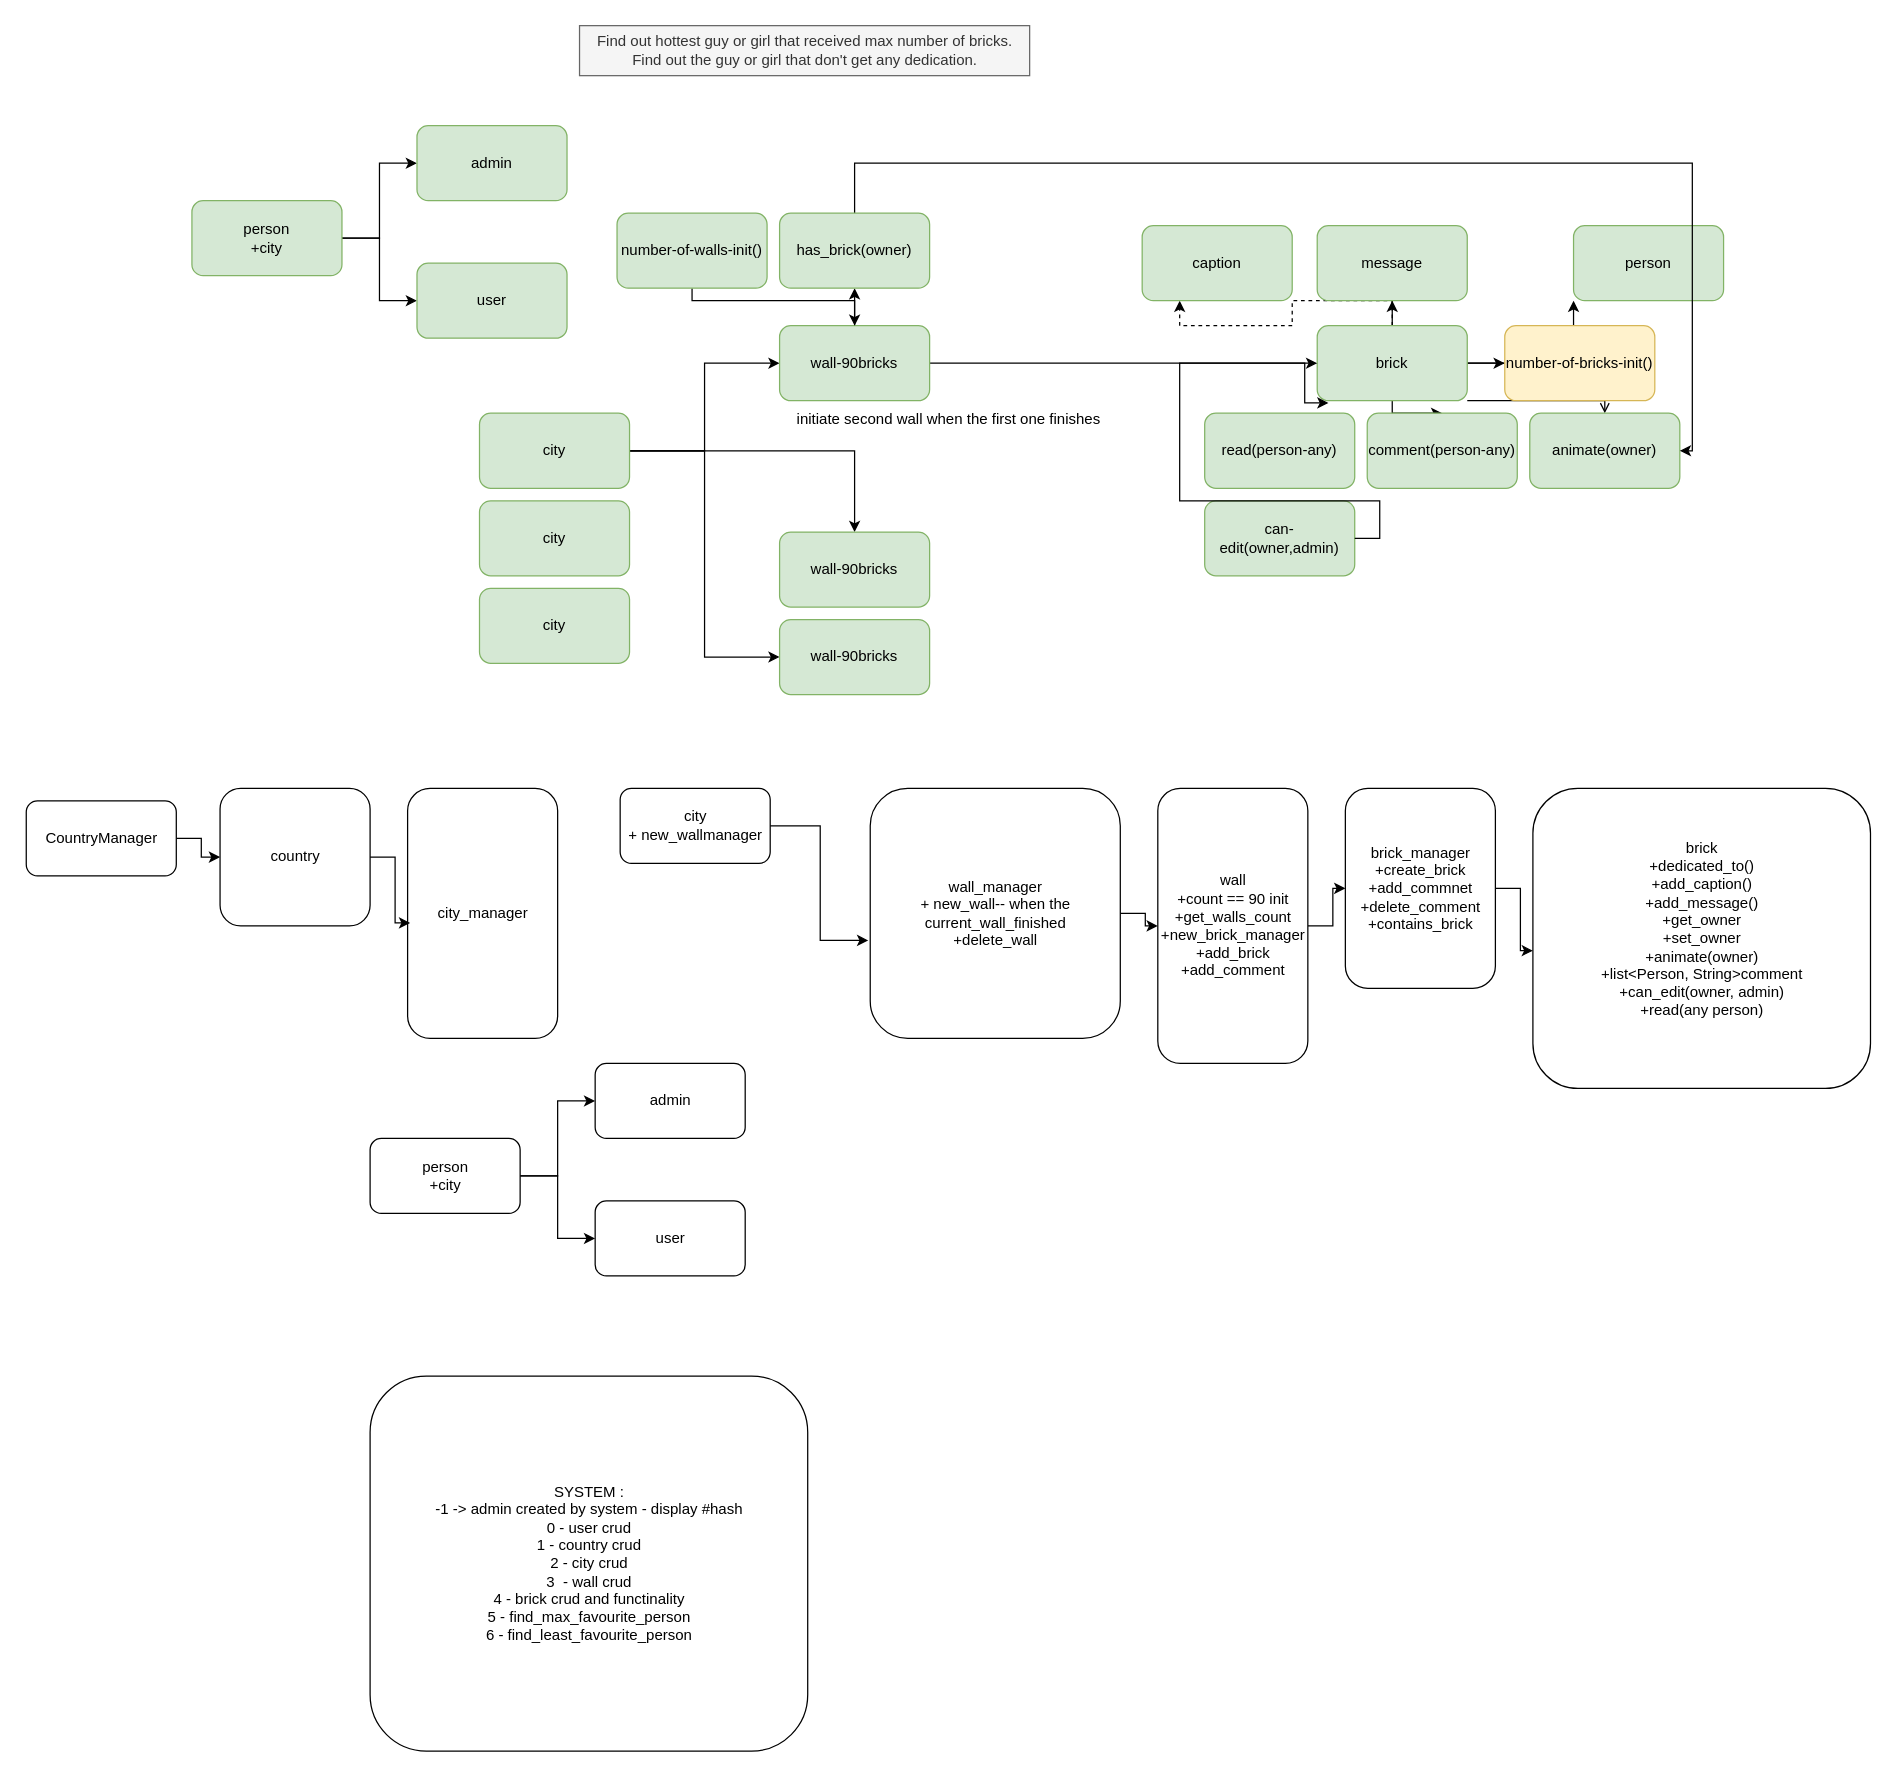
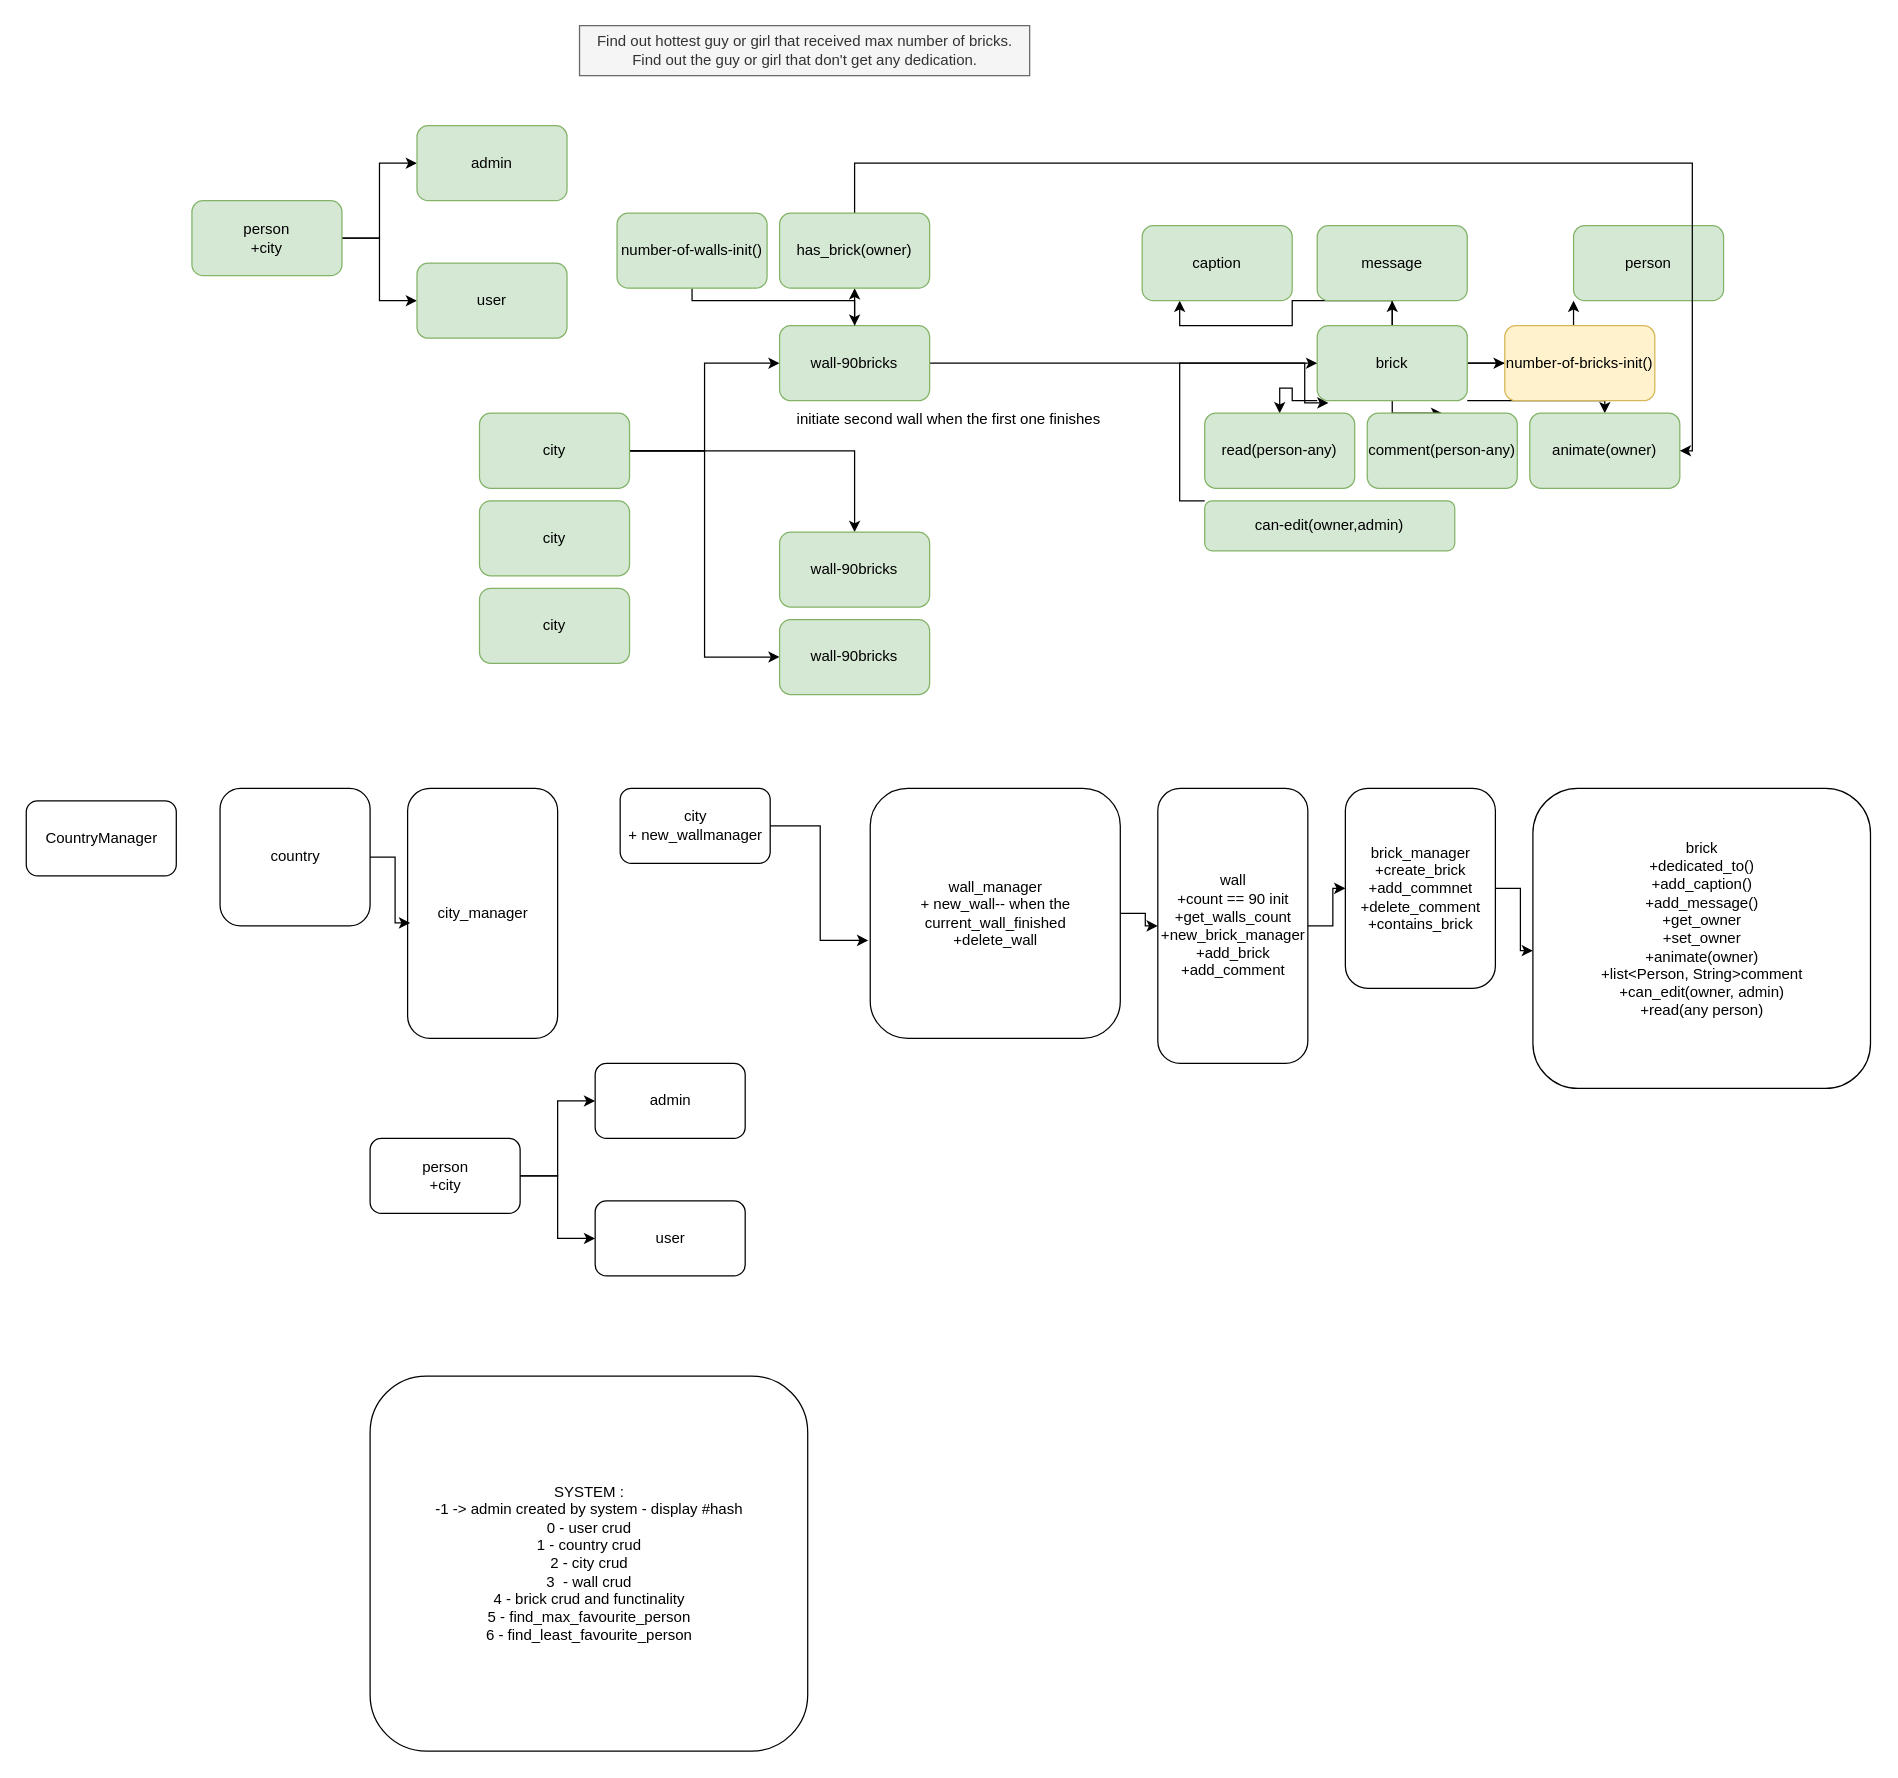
- <mxCell id="8" style="edgeStyle=orthogonalEdgeStyle;rounded=0;orthogonalLoop=1;jettySize=auto;html=1;exitX=0.5;exitY=0;exitDx=0;exitDy=0;entryX=0.25;entryY=1;entryDx=0;entryDy=0;dashed=1;" edge="1" parent="1" source="9" target="11"><mxGeometry relative="1" as="geometry" /></mxCell>
+ <mxCell id="8" style="edgeStyle=orthogonalEdgeStyle;rounded=0;orthogonalLoop=1;jettySize=auto;html=1;exitX=0.5;exitY=0;exitDx=0;exitDy=0;entryX=0.25;entryY=1;entryDx=0;entryDy=0;" edge="1" parent="1" source="9" target="11"><mxGeometry relative="1" as="geometry" /></mxCell>
+ <mxCell id="4" style="edgeStyle=orthogonalEdgeStyle;rounded=0;orthogonalLoop=1;jettySize=auto;html=1;" edge="1" parent="1" source="9" target="13"><mxGeometry relative="1" as="geometry"><Array as="points"><mxPoint x="1033" y="320" /><mxPoint x="1033" y="310" /><mxPoint x="1023" y="310" /></Array></mxGeometry></mxCell>
- <mxCell id="6" style="edgeStyle=orthogonalEdgeStyle;rounded=0;orthogonalLoop=1;jettySize=auto;html=1;endArrow=open;" edge="1" parent="1" source="9" target="27"><mxGeometry relative="1" as="geometry"><Array as="points"><mxPoint x="1283" y="320" /></Array></mxGeometry></mxCell>
+ <mxCell id="6" style="edgeStyle=orthogonalEdgeStyle;rounded=0;orthogonalLoop=1;jettySize=auto;html=1;" edge="1" parent="1" source="9" target="27"><mxGeometry relative="1" as="geometry"><Array as="points"><mxPoint x="1283" y="320" /></Array></mxGeometry></mxCell>
- <mxCell id="33" value="can-edit(owner,admin)" style="rounded=1;whiteSpace=wrap;html=1;fillColor=#d5e8d4;strokeColor=#82b366;" vertex="1" parent="1"><mxGeometry x="963" y="400" width="120" height="60" as="geometry" /></mxCell>
+ <mxCell id="33" value="can-edit(owner,admin)" style="rounded=1;whiteSpace=wrap;html=1;fillColor=#d5e8d4;strokeColor=#82b366;" vertex="1" parent="1"><mxGeometry x="963" y="400" width="200" height="40" as="geometry" /></mxCell>
- <mxCell id="57" style="edgeStyle=orthogonalEdgeStyle;rounded=0;orthogonalLoop=1;jettySize=auto;html=1;" edge="1" parent="1" source="58" target="56"><mxGeometry relative="1" as="geometry" /></mxCell>
